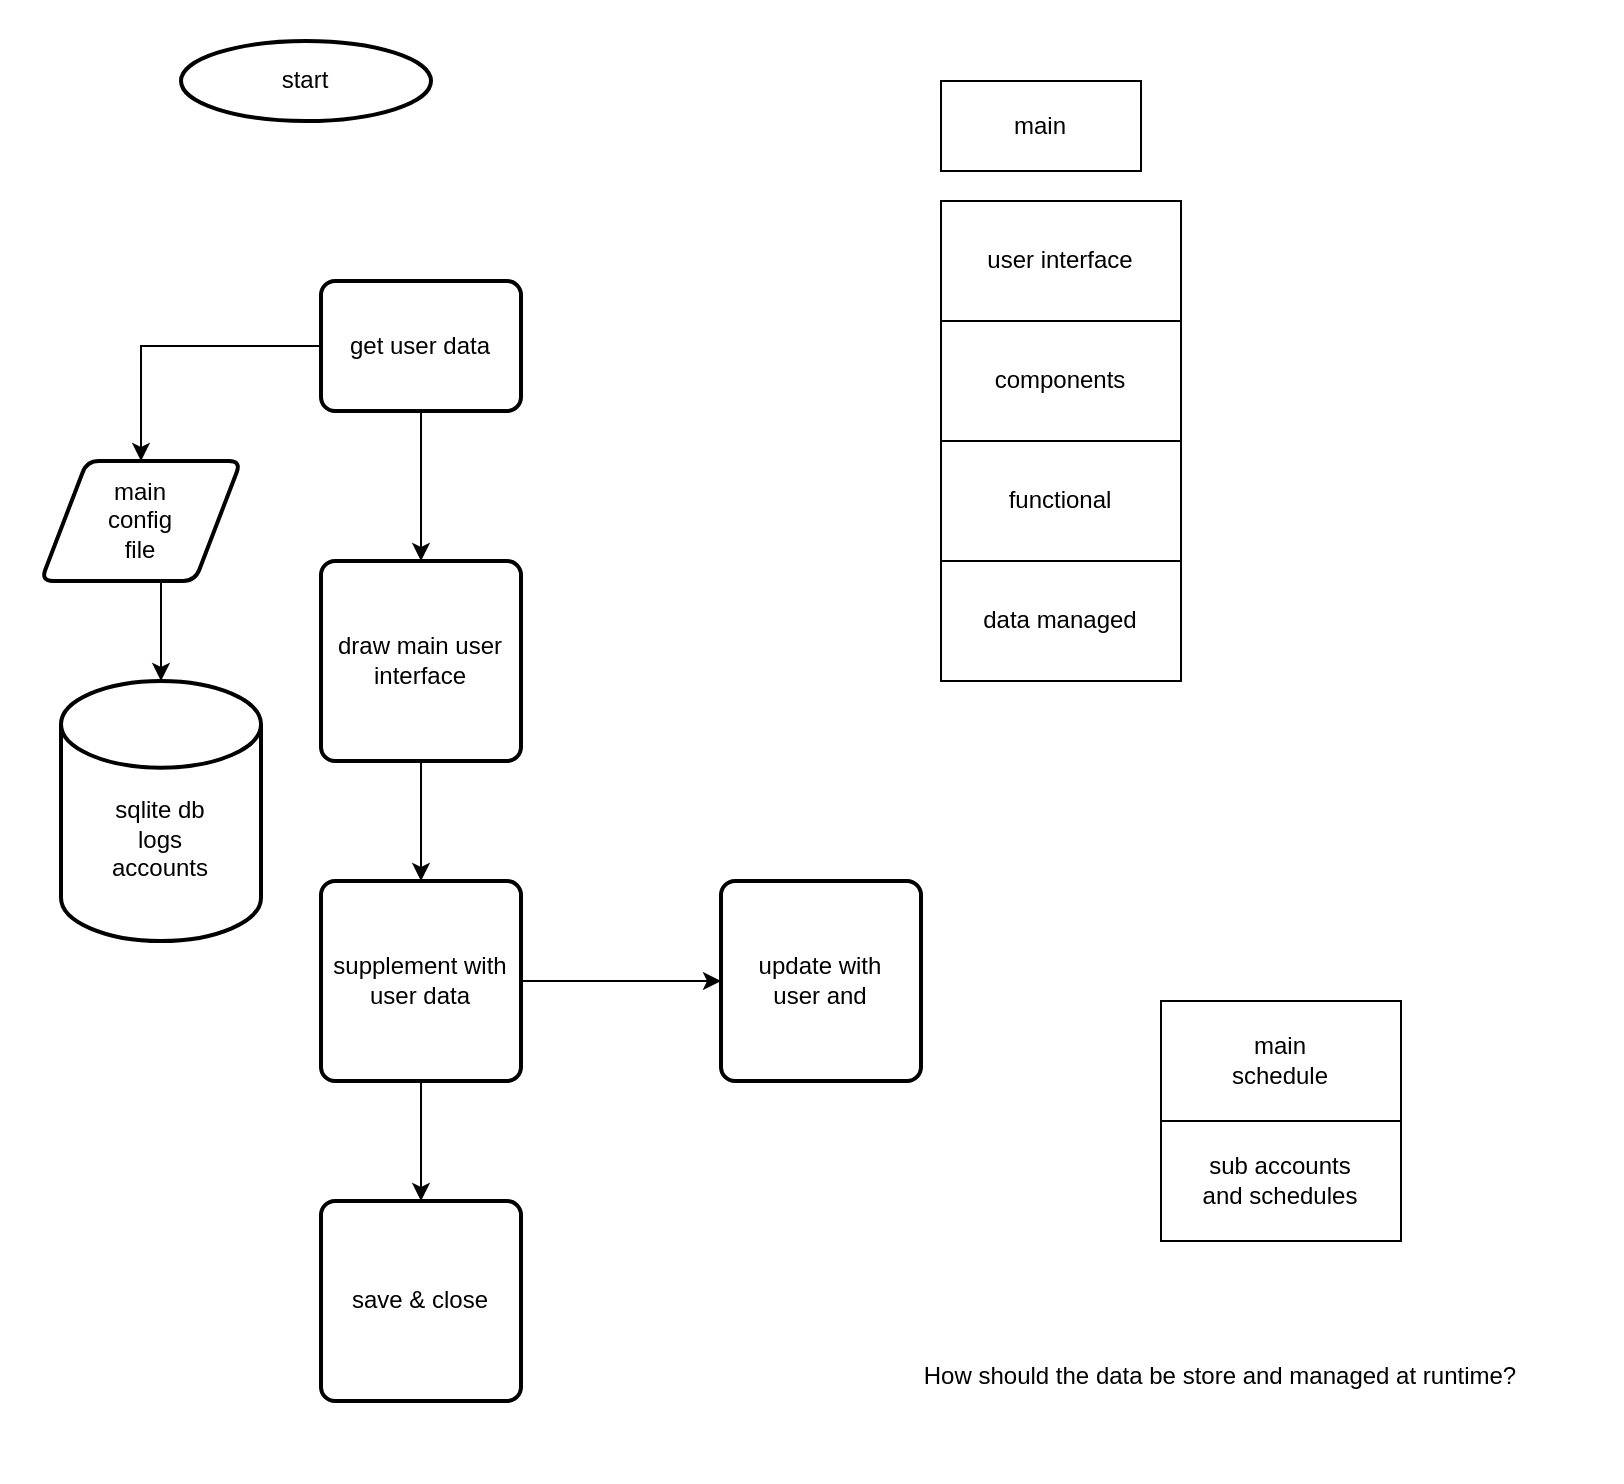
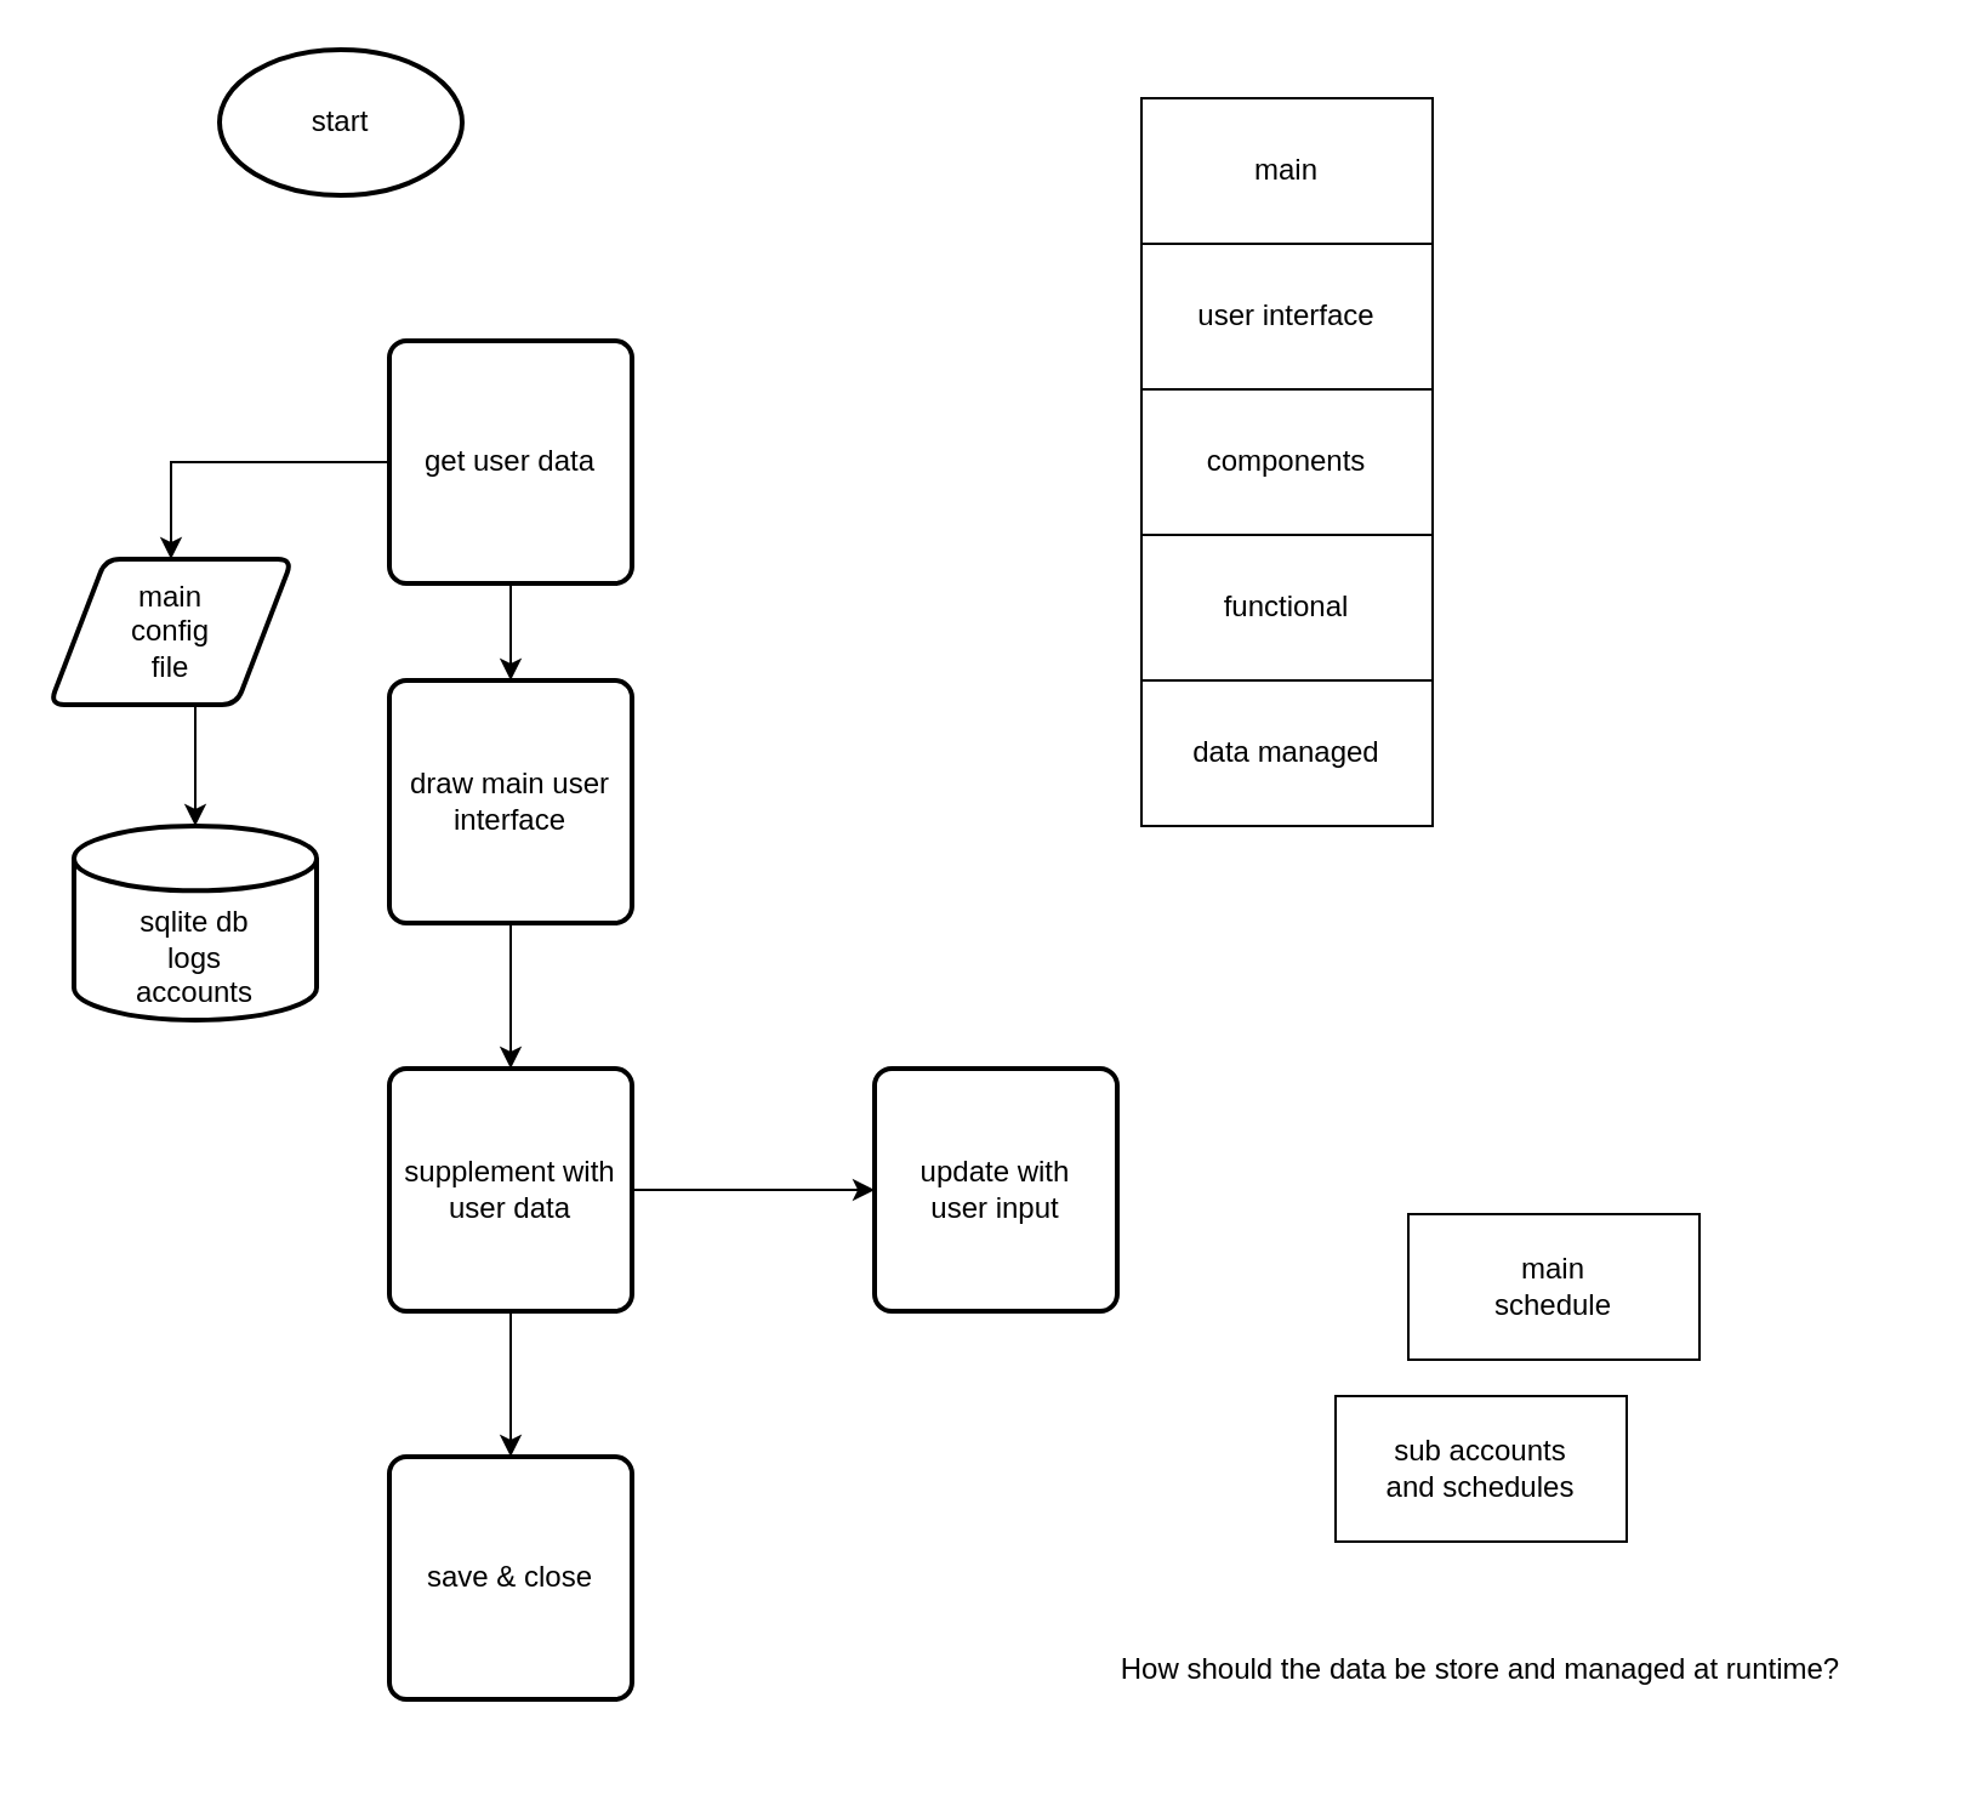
- <mxCell id="7" value="start" style="strokeWidth=2;html=1;shape=mxgraph.flowchart.start_1;whiteSpace=wrap;" parent="1" vertex="1"><mxGeometry x="90" y="20" width="125" height="40" as="geometry" /></mxCell>
+ <mxCell id="7" value="start" style="strokeWidth=2;html=1;shape=mxgraph.flowchart.start_1;whiteSpace=wrap;" parent="1" vertex="1"><mxGeometry x="90" y="20" width="100" height="60" as="geometry" /></mxCell>
- <mxCell id="2" value="main" style="rounded=0;whiteSpace=wrap;html=1;" parent="1" vertex="1"><mxGeometry x="470" y="40" width="100" height="45" as="geometry" /></mxCell>
+ <mxCell id="2" value="main" style="rounded=0;whiteSpace=wrap;html=1;" parent="1" vertex="1"><mxGeometry x="470" y="40" width="120" height="60" as="geometry" /></mxCell>
- <mxCell id="13" value="get user data" style="rounded=1;whiteSpace=wrap;html=1;absoluteArcSize=1;arcSize=14;strokeWidth=2;" parent="1" vertex="1"><mxGeometry x="160" y="140" width="100" height="65" as="geometry" /></mxCell>
+ <mxCell id="13" value="get user data" style="rounded=1;whiteSpace=wrap;html=1;absoluteArcSize=1;arcSize=14;strokeWidth=2;" parent="1" vertex="1"><mxGeometry x="160" y="140" width="100" height="100" as="geometry" /></mxCell>
- <mxCell id="10" value="&lt;br&gt;&lt;br&gt;sqlite db&lt;br&gt;logs&lt;br&gt;accounts" style="strokeWidth=2;html=1;shape=mxgraph.flowchart.database;whiteSpace=wrap;" parent="1" vertex="1"><mxGeometry x="30" y="340" width="100" height="130" as="geometry" /></mxCell>
+ <mxCell id="10" value="&lt;br&gt;&lt;br&gt;sqlite db&lt;br&gt;logs&lt;br&gt;accounts" style="strokeWidth=2;html=1;shape=mxgraph.flowchart.database;whiteSpace=wrap;" parent="1" vertex="1"><mxGeometry x="30" y="340" width="100" height="80" as="geometry" /></mxCell>
- <mxCell id="20" value="update with&lt;br&gt;user and" style="rounded=1;whiteSpace=wrap;html=1;absoluteArcSize=1;arcSize=14;strokeWidth=2;" vertex="1" parent="1"><mxGeometry x="360" y="440" width="100" height="100" as="geometry" /></mxCell>
+ <mxCell id="20" value="update with&lt;br&gt;user input" style="rounded=1;whiteSpace=wrap;html=1;absoluteArcSize=1;arcSize=14;strokeWidth=2;" vertex="1" parent="1"><mxGeometry x="360" y="440" width="100" height="100" as="geometry" /></mxCell>
- <mxCell id="22" value="sub accounts&lt;br&gt;and schedules" style="rounded=0;whiteSpace=wrap;html=1;" vertex="1" parent="1"><mxGeometry x="580" y="560" width="120" height="60" as="geometry" /></mxCell>
+ <mxCell id="22" value="sub accounts&lt;br&gt;and schedules" style="rounded=0;whiteSpace=wrap;html=1;" vertex="1" parent="1"><mxGeometry x="550" y="575" width="120" height="60" as="geometry" /></mxCell>
